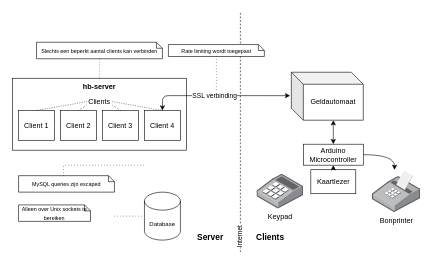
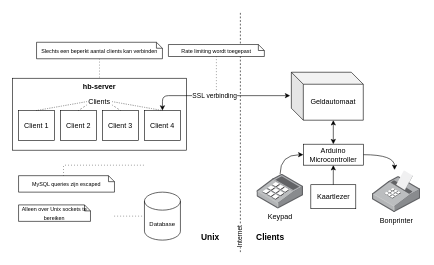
+ <mxCell id="18" style="edgeStyle=orthogonalEdgeStyle;curved=1;orthogonalLoop=1;jettySize=auto;html=1;entryX=0;entryY=0.5;entryDx=0;entryDy=0;" parent="1" source="19" target="9" edge="1"><mxGeometry relative="1" as="geometry" /></mxCell>
- <mxCell id="11" value="Kaartlezer&lt;br&gt;" style="rounded=0;whiteSpace=wrap;html=1;" parent="1" vertex="1"><mxGeometry x="517.5" y="282.6" width="75" height="40" as="geometry" /></mxCell>
+ <mxCell id="11" value="Kaartlezer&lt;br&gt;" style="rounded=0;whiteSpace=wrap;html=1;" parent="1" vertex="1"><mxGeometry x="517.5" y="307.6" width="75" height="40" as="geometry" /></mxCell>
- <mxCell id="6" value="&lt;b&gt;&lt;font style=&quot;font-size: 14px&quot;&gt;Server&lt;/font&gt;&lt;/b&gt;" style="text;html=1;strokeColor=none;fillColor=none;align=center;verticalAlign=middle;whiteSpace=wrap;rounded=0;" parent="1" vertex="1"><mxGeometry x="310" y="375" width="80" height="40" as="geometry" /></mxCell>
+ <mxCell id="6" value="&lt;b&gt;&lt;font style=&quot;font-size: 14px&quot;&gt;Unix&lt;/font&gt;&lt;/b&gt;" style="text;html=1;strokeColor=none;fillColor=none;align=center;verticalAlign=middle;whiteSpace=wrap;rounded=0;" parent="1" vertex="1"><mxGeometry x="310" y="375" width="80" height="40" as="geometry" /></mxCell>
